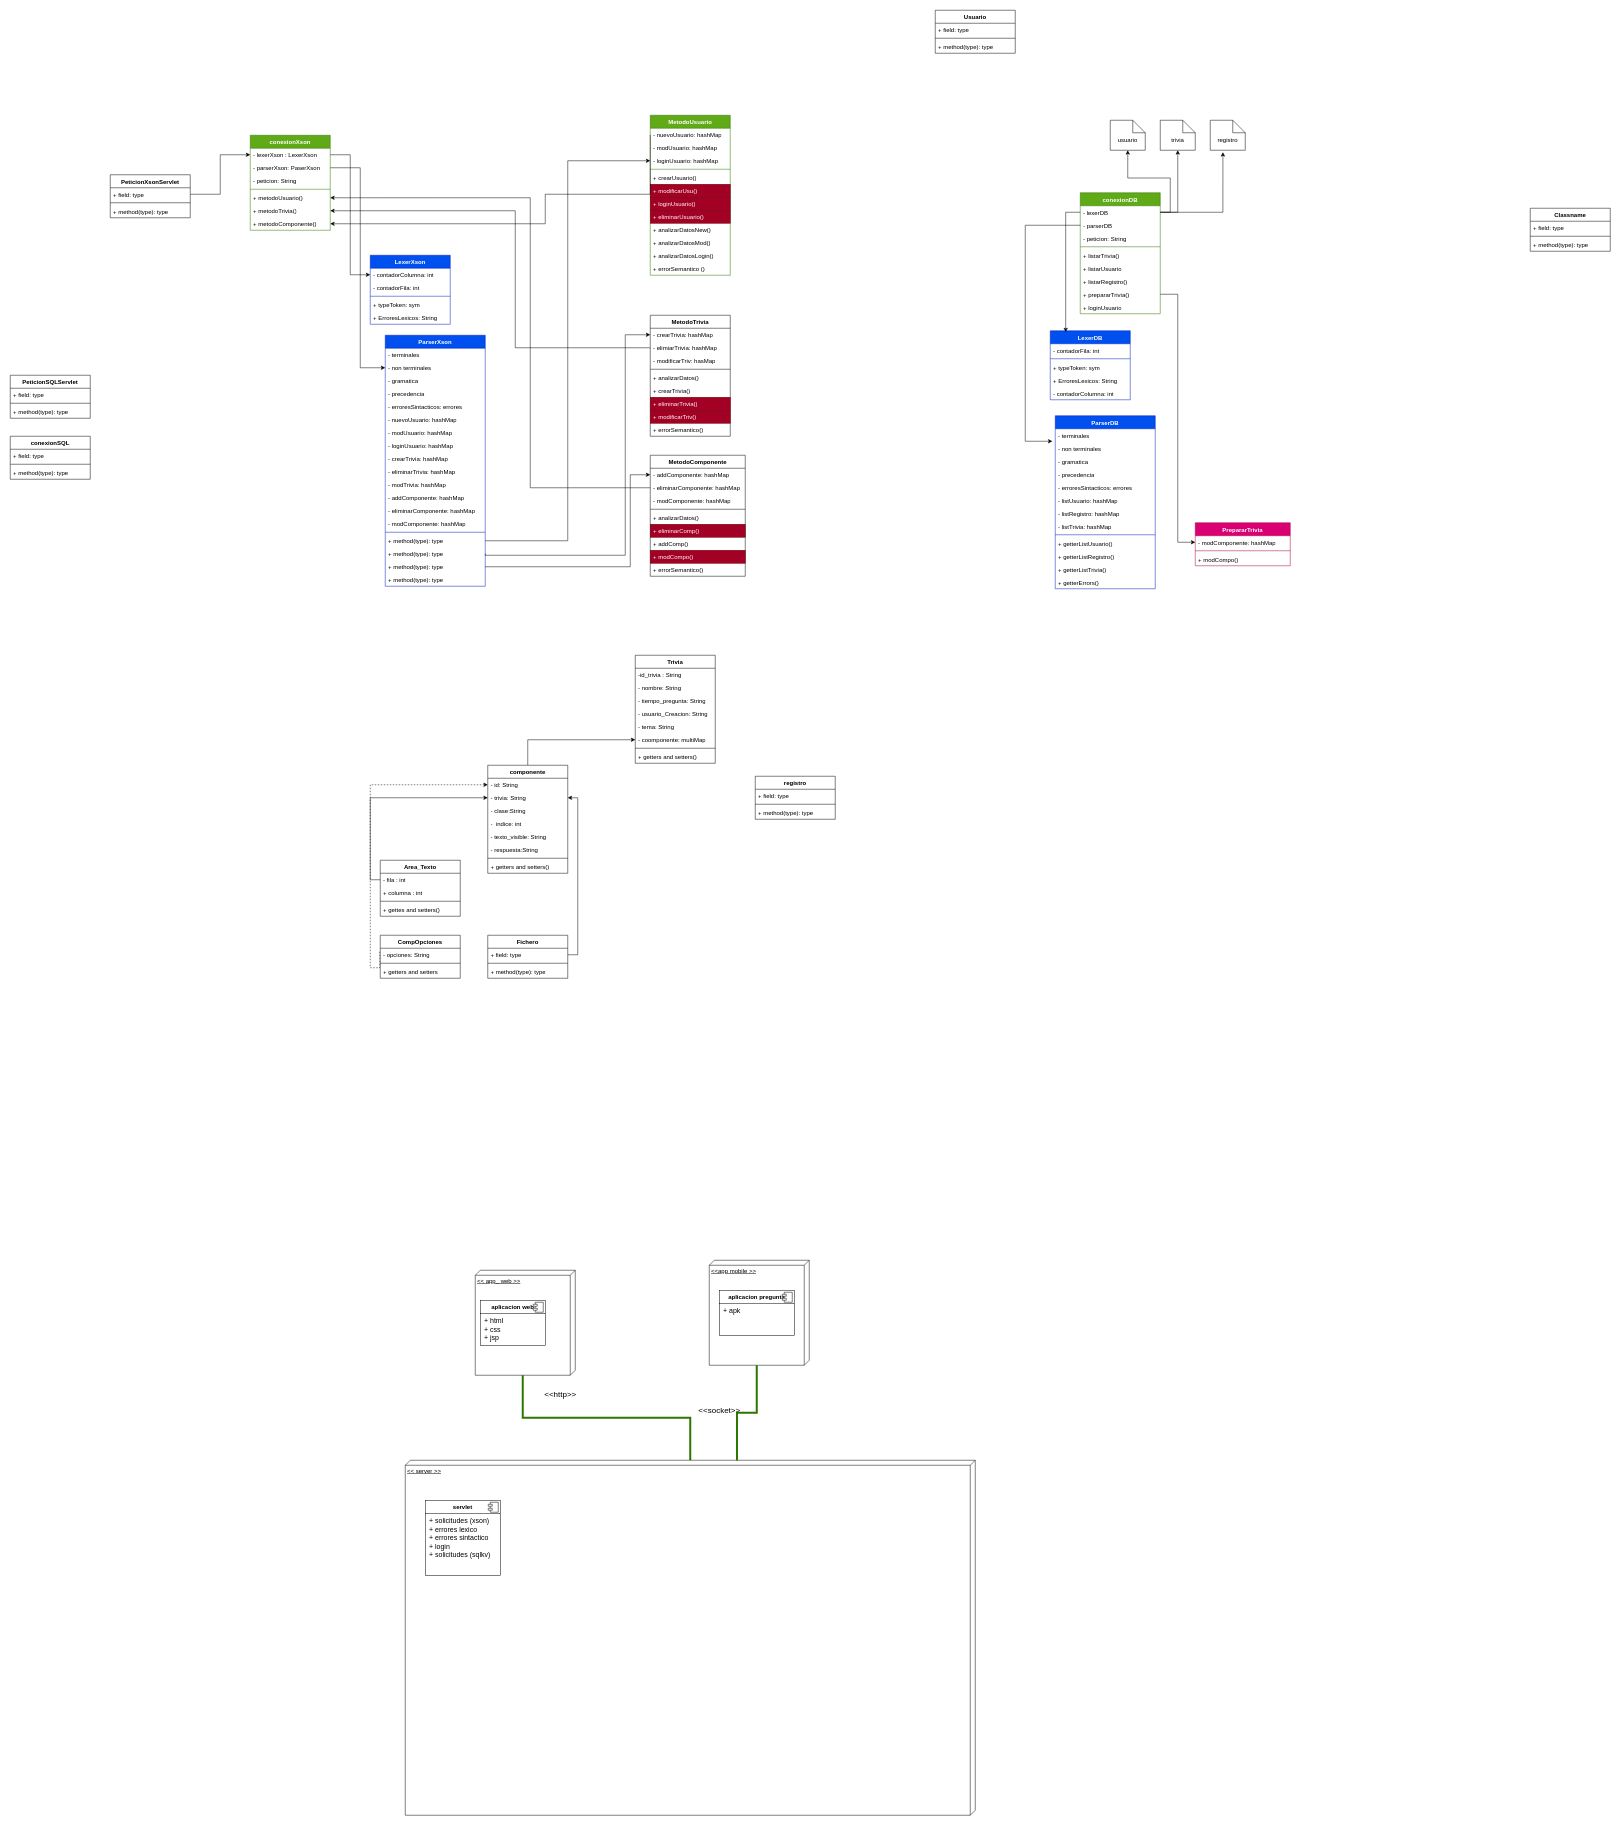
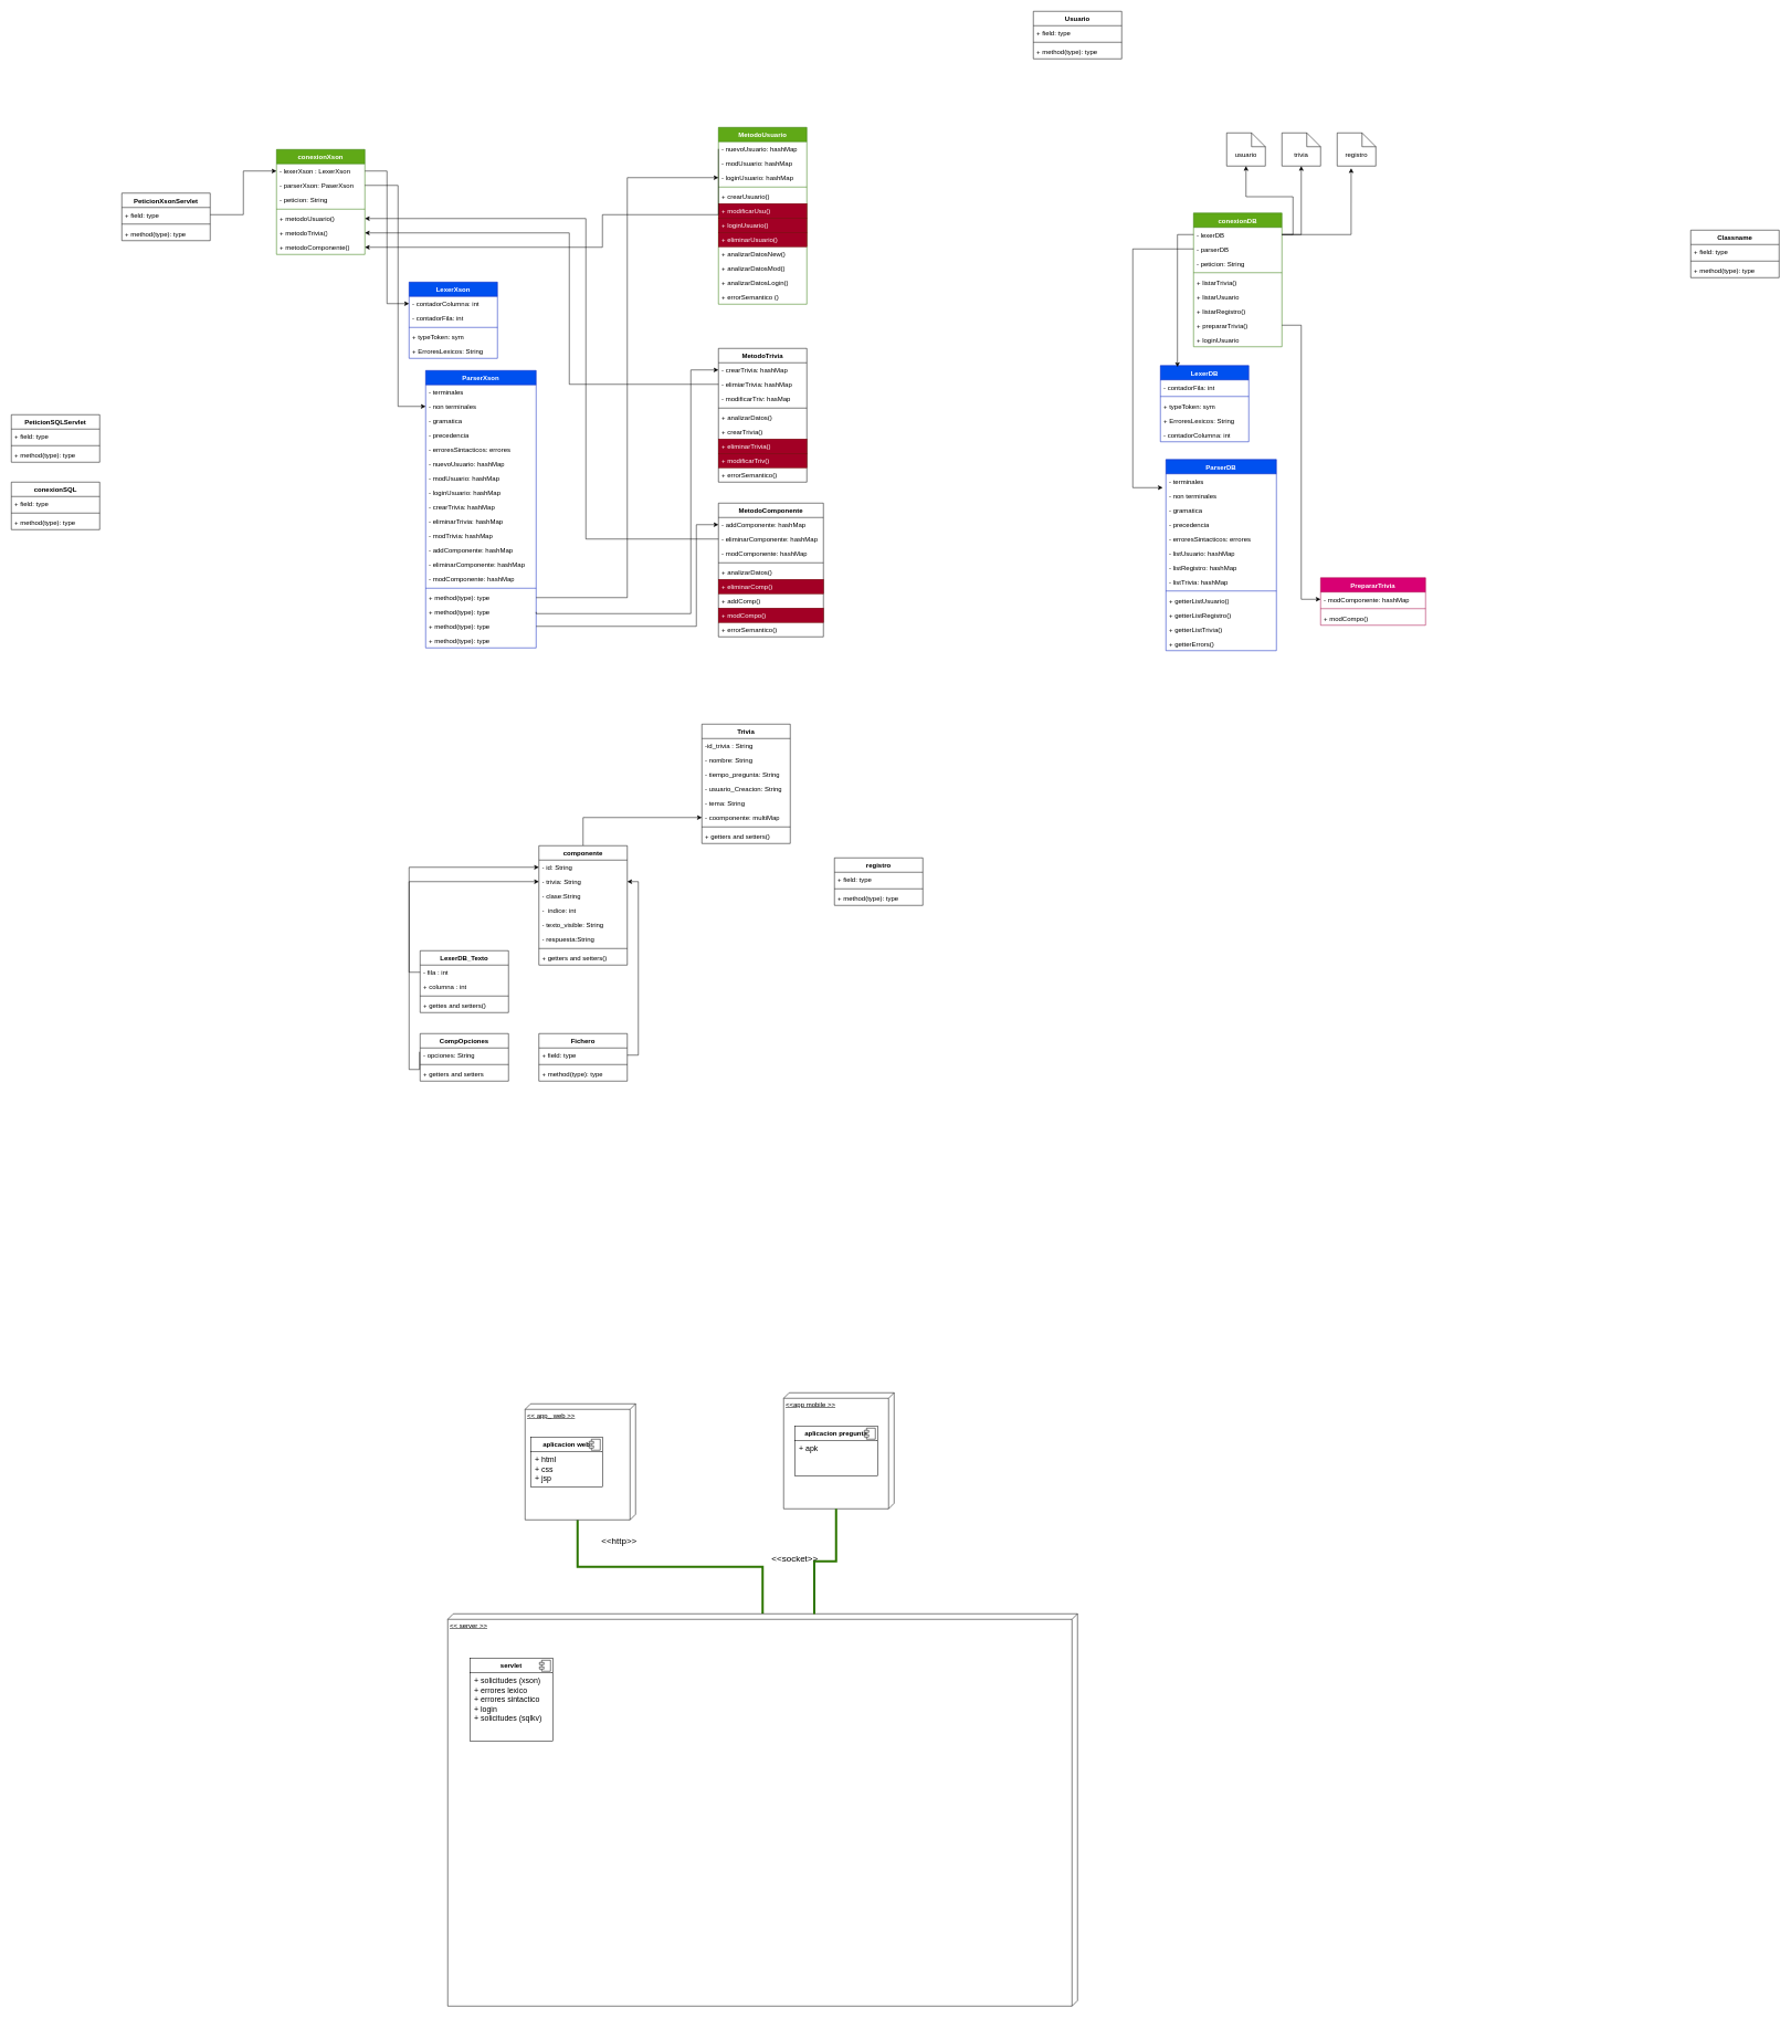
- <mxCell id="187" style="edgeStyle=orthogonalEdgeStyle;rounded=0;orthogonalLoop=1;jettySize=auto;html=1;exitX=-0.007;exitY=0.267;exitDx=0;exitDy=0;entryX=0;entryY=0.5;entryDx=0;entryDy=0;exitPerimeter=0;dashed=1;" parent="1" source="190" target="165" edge="1"><mxGeometry relative="1" as="geometry"><mxPoint x="750" y="2029" as="sourcePoint" /><Array as="points"><mxPoint x="759" y="1935" /><mxPoint x="740" y="1935" /><mxPoint x="740" y="1569" /></Array></mxGeometry></mxCell>
+ <mxCell id="187" style="edgeStyle=orthogonalEdgeStyle;rounded=0;orthogonalLoop=1;jettySize=auto;html=1;exitX=-0.007;exitY=0.267;exitDx=0;exitDy=0;entryX=0;entryY=0.5;entryDx=0;entryDy=0;exitPerimeter=0;" parent="1" source="190" target="165" edge="1"><mxGeometry relative="1" as="geometry"><mxPoint x="750" y="2029" as="sourcePoint" /><Array as="points"><mxPoint x="759" y="1935" /><mxPoint x="740" y="1935" /><mxPoint x="740" y="1569" /></Array></mxGeometry></mxCell>
- <mxCell id="177" value="Area_Texto" style="swimlane;fontStyle=1;align=center;verticalAlign=top;childLayout=stackLayout;horizontal=1;startSize=26;horizontalStack=0;resizeParent=1;resizeParentMax=0;resizeLast=0;collapsible=1;marginBottom=0;whiteSpace=wrap;html=1;" parent="1" vertex="1"><mxGeometry x="760" y="1720" width="160" height="112" as="geometry" /></mxCell>
+ <mxCell id="177" value="LexerDB_Texto" style="swimlane;fontStyle=1;align=center;verticalAlign=top;childLayout=stackLayout;horizontal=1;startSize=26;horizontalStack=0;resizeParent=1;resizeParentMax=0;resizeLast=0;collapsible=1;marginBottom=0;whiteSpace=wrap;html=1;" parent="1" vertex="1"><mxGeometry x="760" y="1720" width="160" height="112" as="geometry" /></mxCell>
